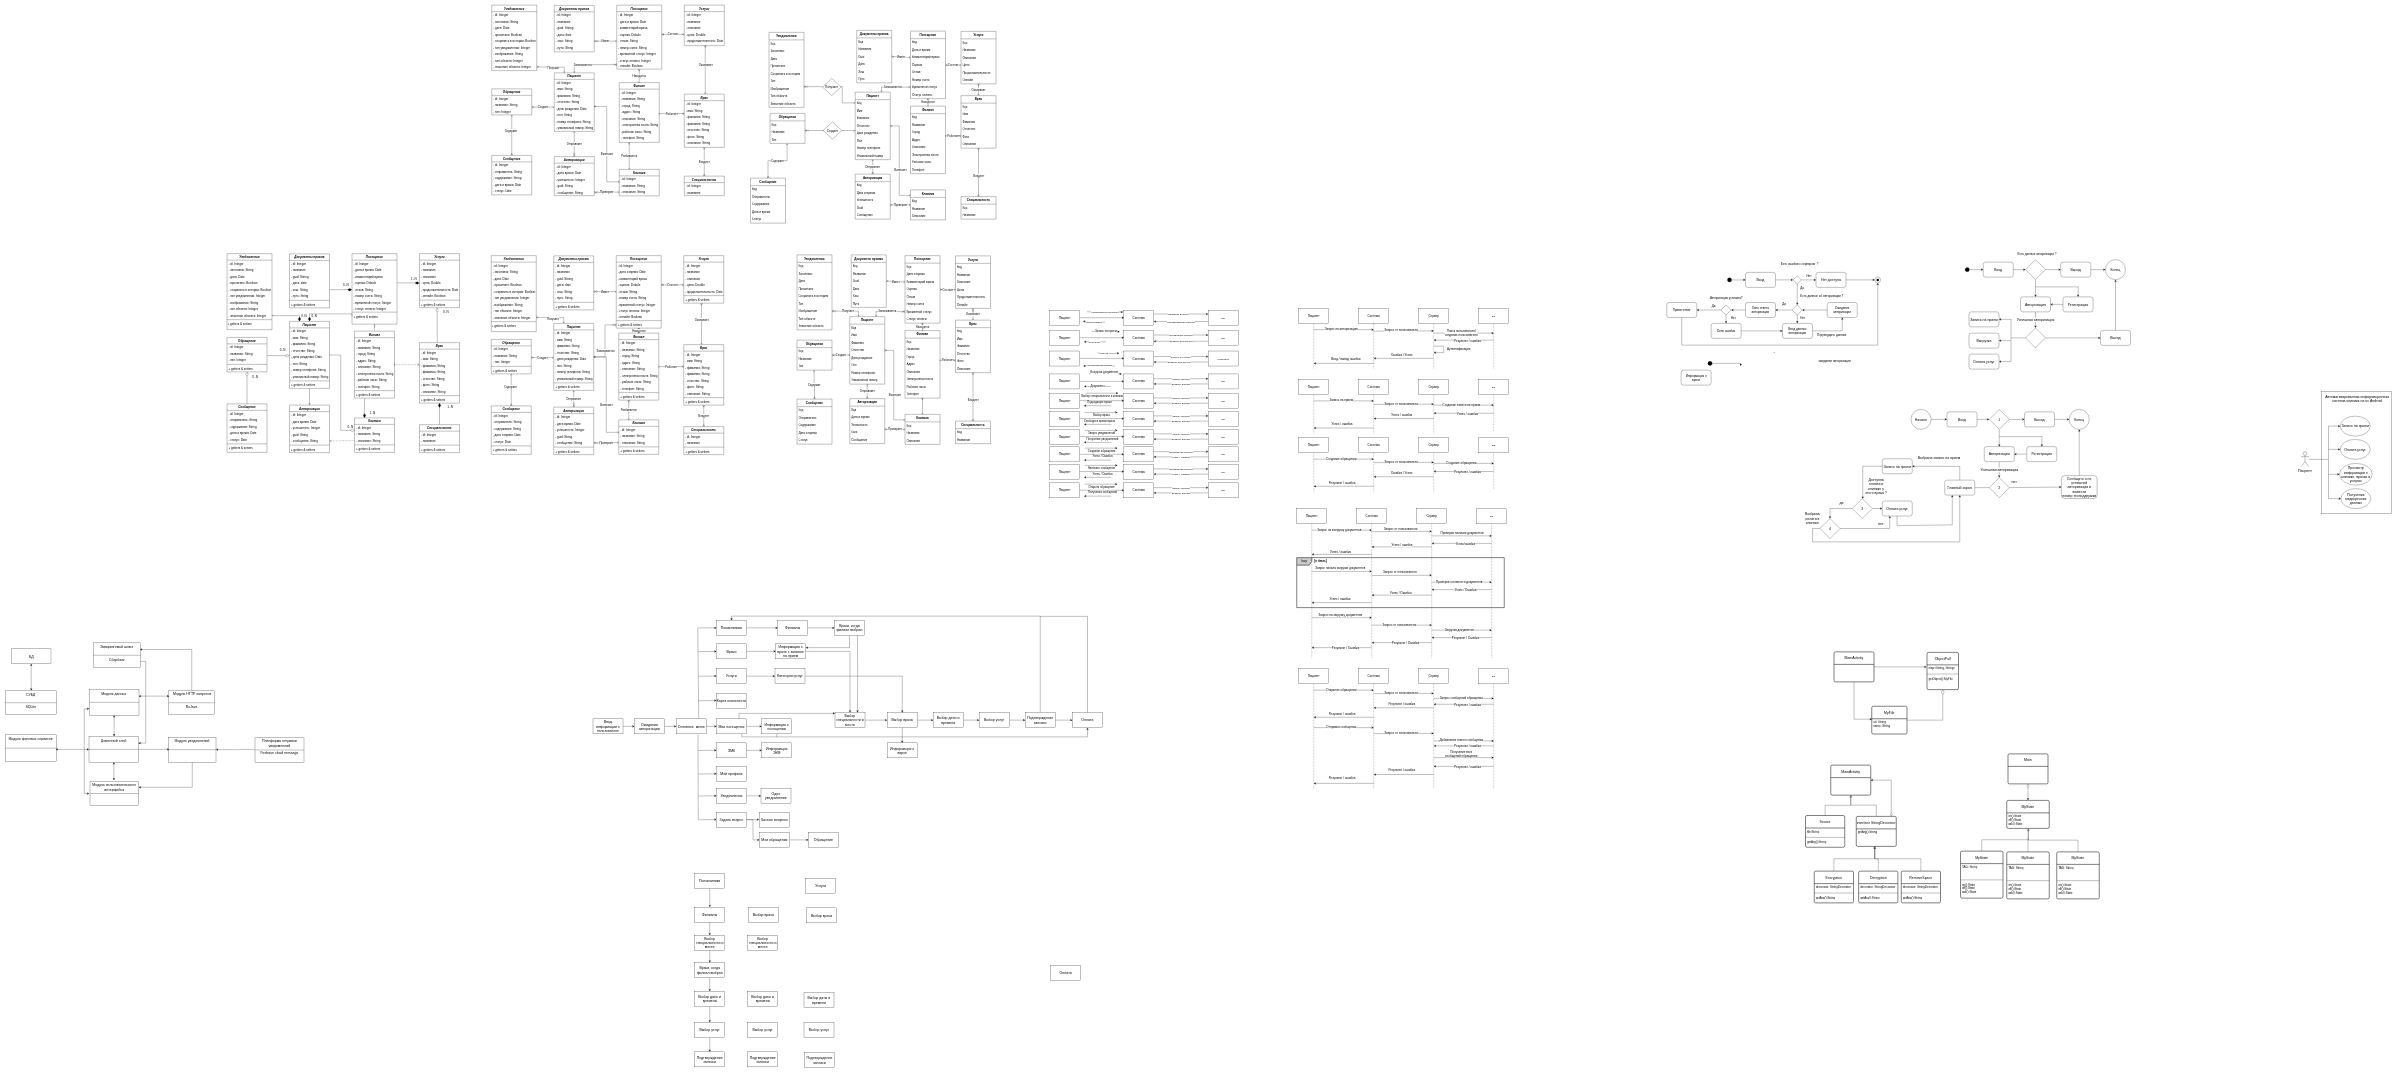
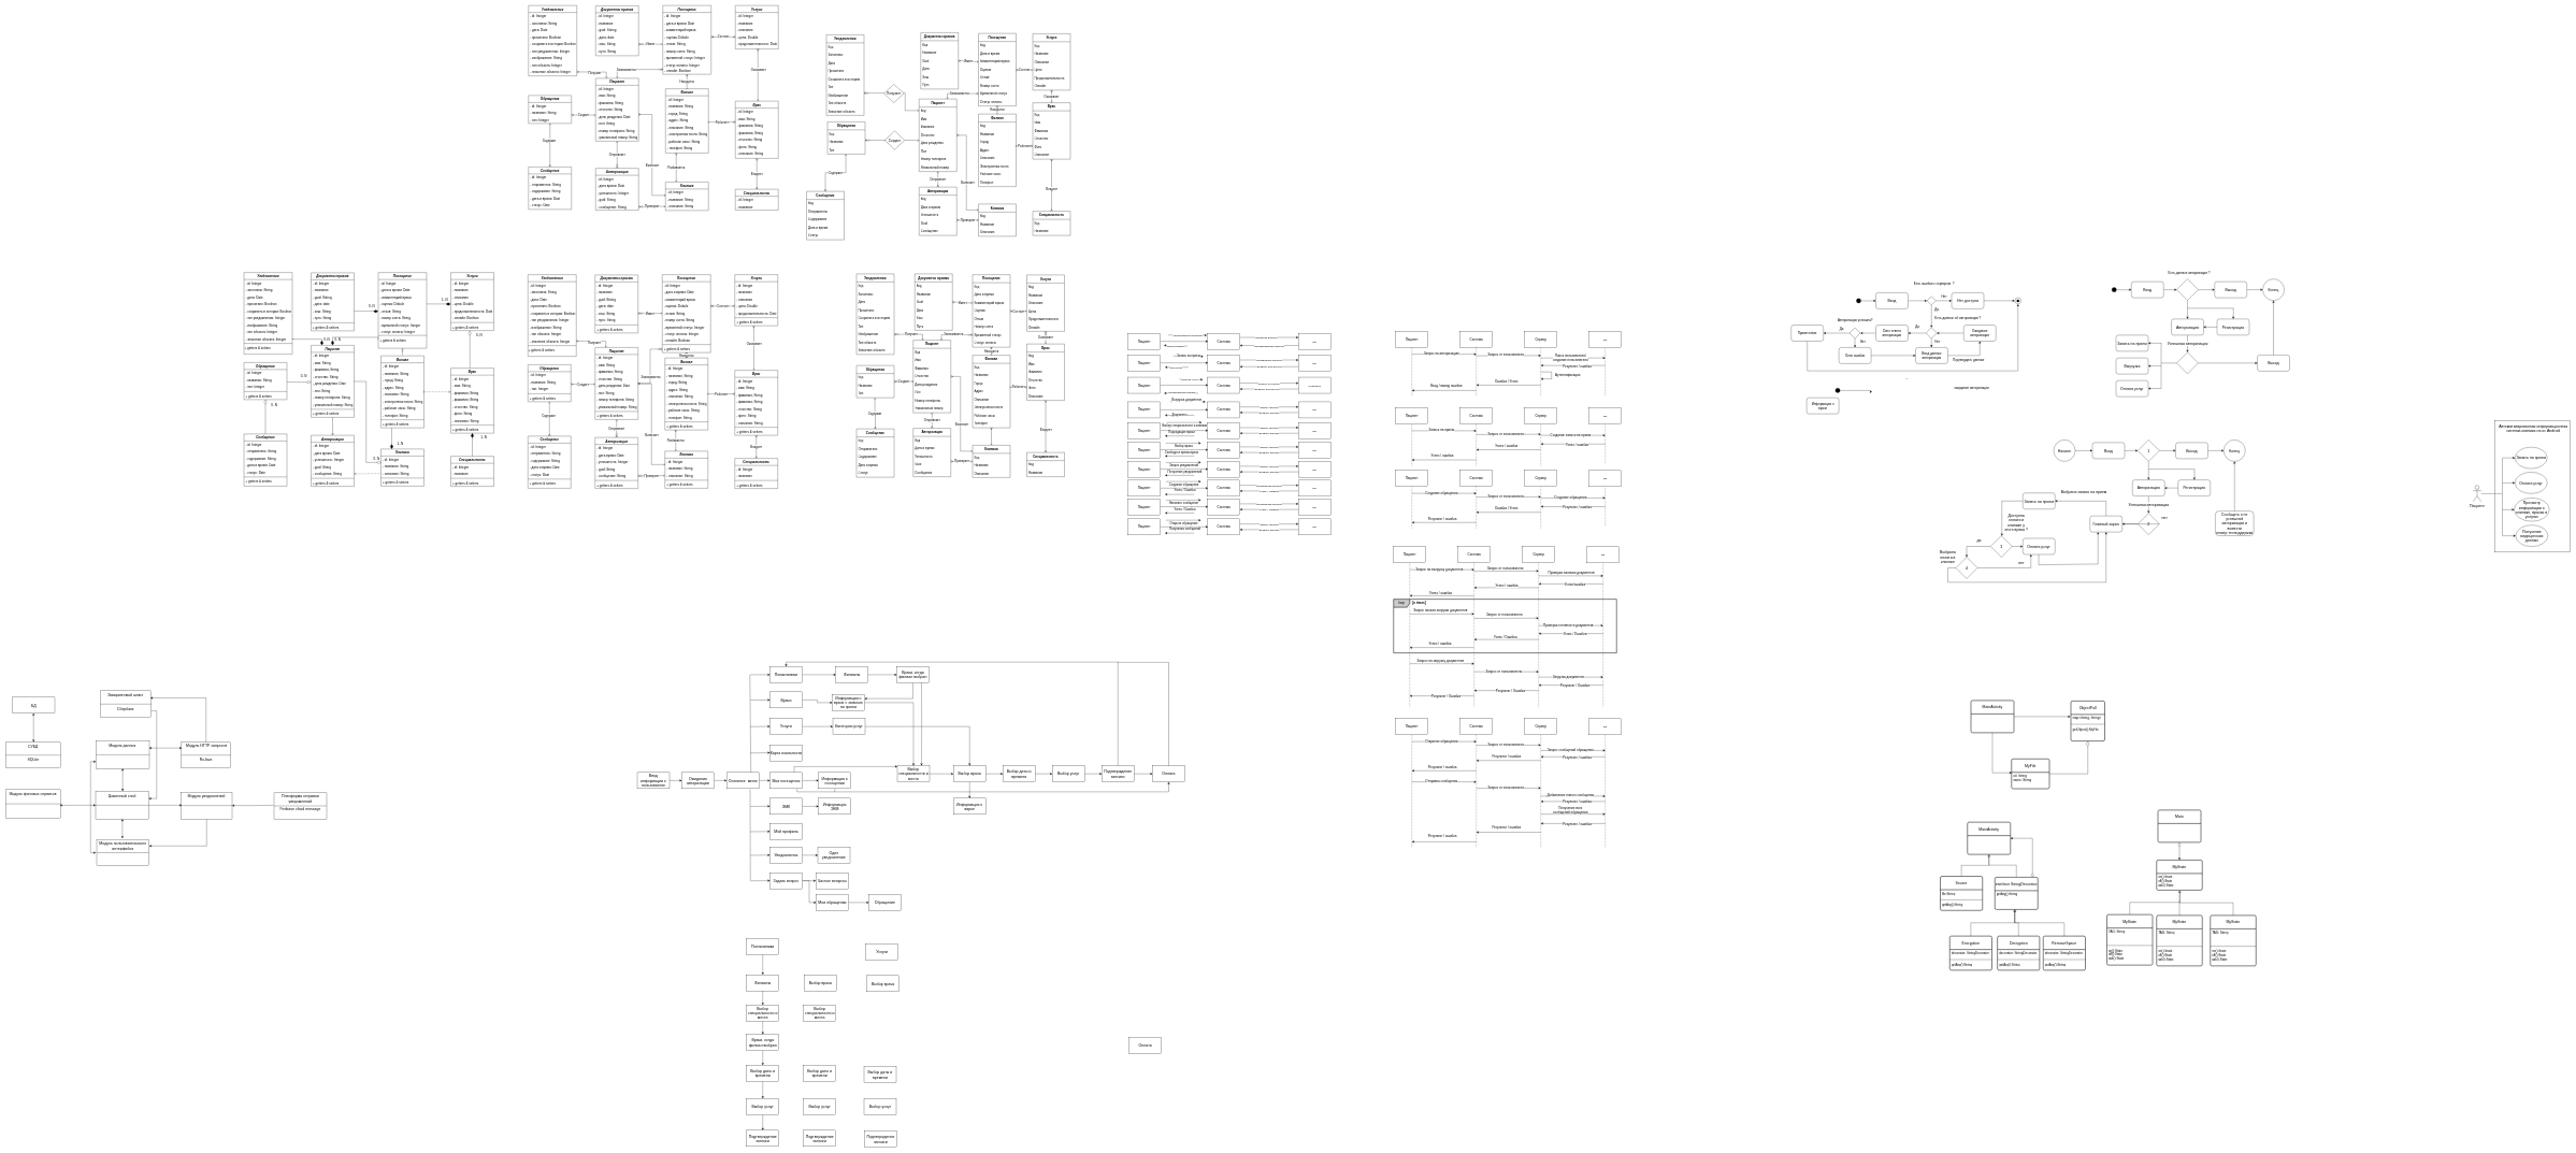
- <mxCell id="395" value="" style="endArrow=classic;html=1;rounded=0;labelBorderColor=none;strokeWidth=1;fontSize=14;startSize=17;entryX=0;entryY=0.5;entryDx=0;entryDy=0;exitX=1;exitY=0.5;exitDx=0;exitDy=0;" parent="1" source="388" target="392" edge="1"><mxGeometry width="50" height="50" relative="1" as="geometry"><mxPoint x="7985" y="1877" as="sourcePoint" /><mxPoint x="8035" y="1827" as="targetPoint" /></mxGeometry></mxCell>
+ <mxCell id="395" value="" style="endArrow=classic;html=1;rounded=0;labelBorderColor=none;strokeWidth=1;fontSize=14;startSize=17;exitX=1;exitY=0.5;exitDx=0;exitDy=0;" parent="1" source="388" target="403" edge="1"><mxGeometry width="50" height="50" relative="1" as="geometry"><mxPoint x="7985" y="1877" as="sourcePoint" /><mxPoint x="8035" y="1827" as="targetPoint" /></mxGeometry></mxCell>
- <mxCell id="312" value="Информация о враче с записью на прием" style="rounded=0;whiteSpace=wrap;html=1;fontSize=14;" parent="1" vertex="1"><mxGeometry x="3102" y="2575" width="120" height="60" as="geometry" /></mxCell>
+ <mxCell id="312" value="Информация о враче с записью на прием" style="rounded=0;whiteSpace=wrap;html=1;fontSize=14;" parent="1" vertex="1"><mxGeometry x="3097" y="2585" width="120" height="60" as="geometry" /></mxCell>
